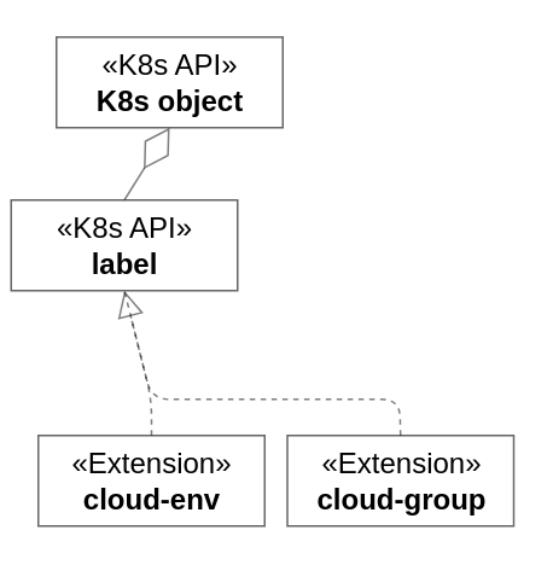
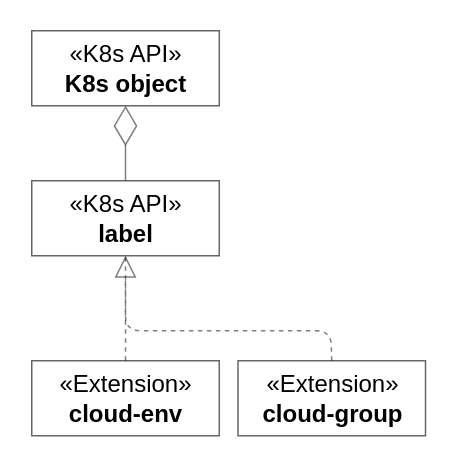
- <mxCell id="3" value="«K8s API»&lt;br&gt;&lt;b&gt;K8s object&lt;br&gt;&lt;/b&gt;" style="html=1;shadow=0;labelBackgroundColor=none;fillColor=#ffffff;fontSize=16;fontColor=#000000;opacity=60;" vertex="1" parent="1"><mxGeometry x="30.5" y="20" width="125" height="50" as="geometry" /></mxCell>
+ <mxCell id="3" value="«K8s API»&lt;br&gt;&lt;b&gt;K8s object&lt;br&gt;&lt;/b&gt;" style="html=1;shadow=0;labelBackgroundColor=none;fillColor=#ffffff;fontSize=16;fontColor=#000000;opacity=60;" vertex="1" parent="1"><mxGeometry x="20.5" y="20" width="125" height="50" as="geometry" /></mxCell>
- <mxCell id="5" value="«K8s API»&lt;br&gt;&lt;b&gt;label&lt;/b&gt;" style="html=1;shadow=0;labelBackgroundColor=none;fillColor=#ffffff;fontSize=16;fontColor=#000000;opacity=60;" vertex="1" parent="1"><mxGeometry x="5.5" y="110" width="125" height="50" as="geometry" /></mxCell>
+ <mxCell id="5" value="«K8s API»&lt;br&gt;&lt;b&gt;label&lt;/b&gt;" style="html=1;shadow=0;labelBackgroundColor=none;fillColor=#ffffff;fontSize=16;fontColor=#000000;opacity=60;" vertex="1" parent="1"><mxGeometry x="20.5" y="120" width="125" height="50" as="geometry" /></mxCell>
